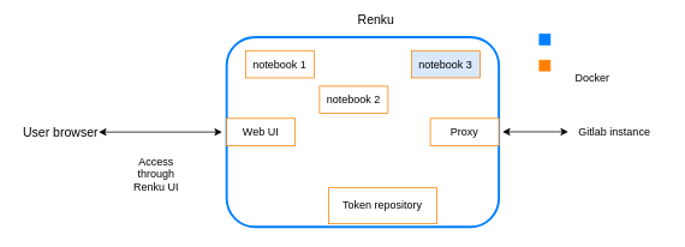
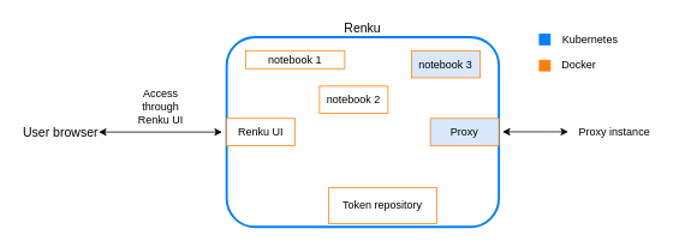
- <mxCell id="5" value="&lt;font style=&quot;font-size: 14px&quot;&gt;Renku&lt;/font&gt;" style="text;html=1;strokeColor=none;fillColor=none;align=center;verticalAlign=middle;whiteSpace=wrap;rounded=0;" vertex="1" parent="1"><mxGeometry x="370" y="10.5" width="94" height="20" as="geometry" /></mxCell>
+ <mxCell id="5" value="&lt;font style=&quot;font-size: 14px&quot;&gt;Renku&lt;/font&gt;" style="text;html=1;strokeColor=none;fillColor=none;align=center;verticalAlign=middle;whiteSpace=wrap;rounded=0;" vertex="1" parent="1"><mxGeometry x="355" y="20.5" width="94" height="20" as="geometry" /></mxCell>
+ <mxCell id="17" value="Kubernetes" style="text;html=1;strokeColor=none;fillColor=none;align=center;verticalAlign=middle;whiteSpace=wrap;rounded=0;" vertex="1" parent="1"><mxGeometry x="619" y="33" width="71" height="20" as="geometry" /></mxCell>
- <mxCell id="8" value="notebook 1" style="rounded=0;whiteSpace=wrap;html=1;strokeColor=#FF8000;" vertex="1" parent="1"><mxGeometry x="272" y="55.5" width="76" height="30.25" as="geometry" /></mxCell>
+ <mxCell id="8" value="notebook 1" style="rounded=0;whiteSpace=wrap;html=1;strokeColor=#FF8000;" vertex="1" parent="1"><mxGeometry x="272" y="55.5" width="110" height="20" as="geometry" /></mxCell>
- <mxCell id="18" value="Docker" style="text;html=1;strokeColor=none;fillColor=none;align=center;verticalAlign=middle;whiteSpace=wrap;rounded=0;" vertex="1" parent="1"><mxGeometry x="634" y="75.63" width="46" height="20" as="geometry" /></mxCell>
+ <mxCell id="18" value="Docker" style="text;html=1;strokeColor=none;fillColor=none;align=center;verticalAlign=middle;whiteSpace=wrap;rounded=0;" vertex="1" parent="1"><mxGeometry x="619" y="60.63" width="46" height="20" as="geometry" /></mxCell>
- <mxCell id="7" value="Web UI" style="rounded=0;whiteSpace=wrap;html=1;strokeColor=#FF8000;" vertex="1" parent="1"><mxGeometry x="251" y="130.88" width="76" height="30.25" as="geometry" /></mxCell>
+ <mxCell id="7" value="Renku UI" style="rounded=0;whiteSpace=wrap;html=1;strokeColor=#FF8000;" vertex="1" parent="1"><mxGeometry x="251" y="130.88" width="76" height="30.25" as="geometry" /></mxCell>
- <mxCell id="11" value="Proxy" style="rounded=0;whiteSpace=wrap;html=1;strokeColor=#FF8000;" vertex="1" parent="1"><mxGeometry x="477" y="130.88" width="76" height="30.25" as="geometry" /></mxCell>
+ <mxCell id="11" value="Proxy" style="rounded=0;whiteSpace=wrap;html=1;strokeColor=#FF8000;fillColor=#dae8fc;" vertex="1" parent="1"><mxGeometry x="477" y="130.88" width="76" height="30.25" as="geometry" /></mxCell>
- <mxCell id="13" value="Gitlab instance" style="text;html=1;strokeColor=none;fillColor=none;align=center;verticalAlign=middle;whiteSpace=wrap;rounded=0;" vertex="1" parent="1"><mxGeometry x="625" y="136" width="113" height="20" as="geometry" /></mxCell>
+ <mxCell id="13" value="Proxy instance" style="text;html=1;strokeColor=none;fillColor=none;align=center;verticalAlign=middle;whiteSpace=wrap;rounded=0;" vertex="1" parent="1"><mxGeometry x="625" y="136" width="113" height="20" as="geometry" /></mxCell>
- <mxCell id="4" value="Access through Renku UI" style="text;html=1;strokeColor=none;fillColor=none;align=center;verticalAlign=middle;whiteSpace=wrap;rounded=0;" vertex="1" parent="1"><mxGeometry x="135" y="167" width="76" height="51" as="geometry" /></mxCell>
+ <mxCell id="4" value="Access through Renku UI" style="text;html=1;strokeColor=none;fillColor=none;align=center;verticalAlign=middle;whiteSpace=wrap;rounded=0;" vertex="1" parent="1"><mxGeometry x="140" y="92" width="76" height="51" as="geometry" /></mxCell>
